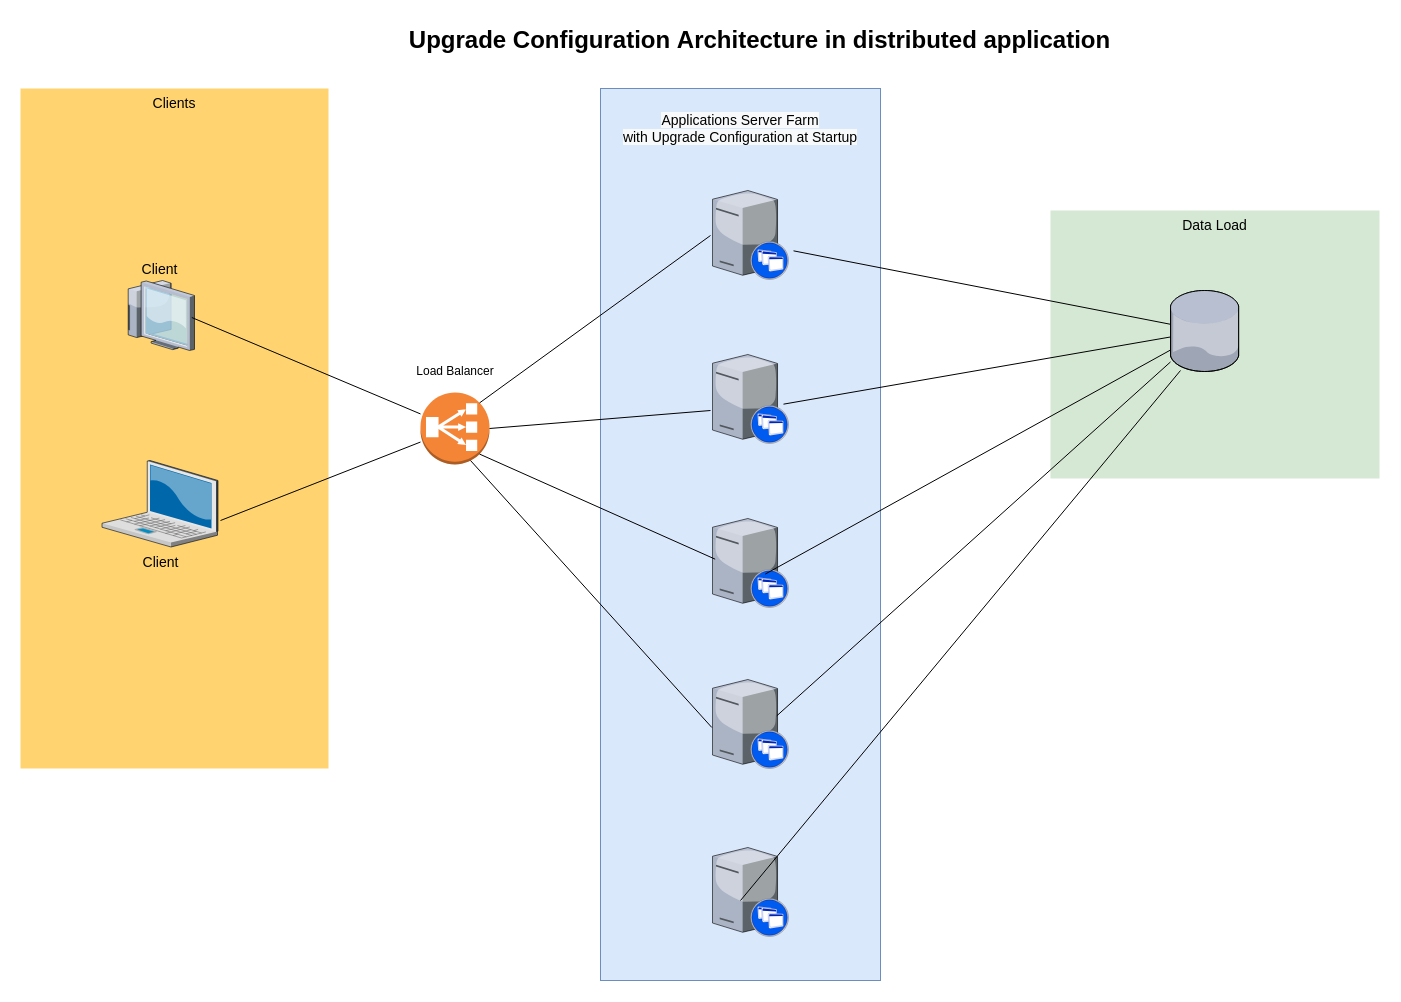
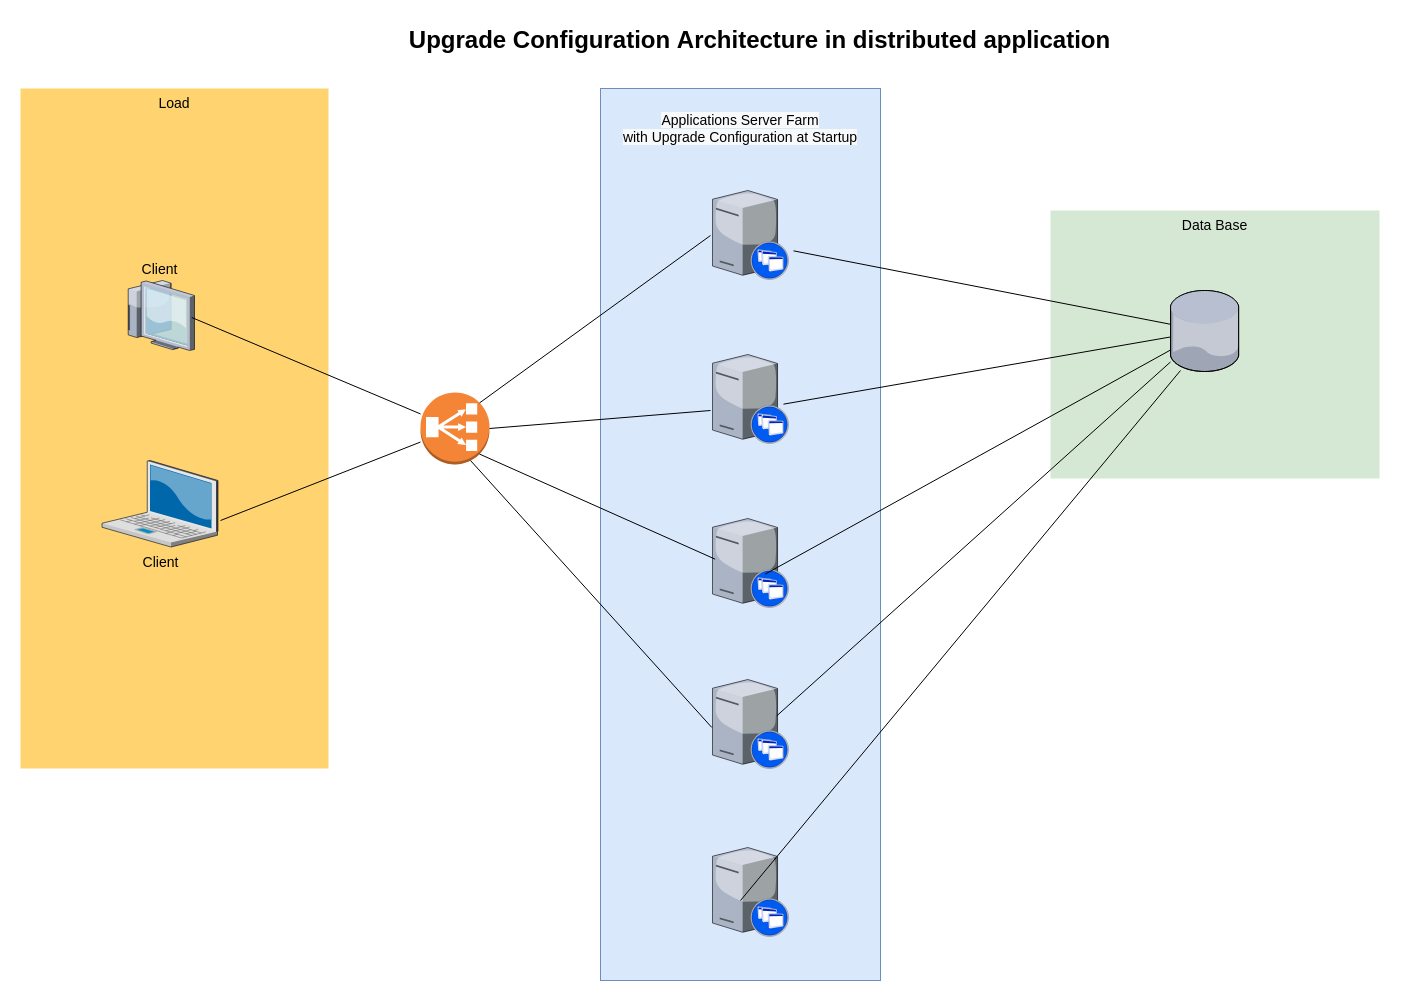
- <mxCell id="4" value="Clients" style="whiteSpace=wrap;html=1;fillColor=#FFD470;gradientColor=none;fontSize=14;strokeColor=none;verticalAlign=top;" parent="1" vertex="1"><mxGeometry x="20" y="88" width="308" height="680" as="geometry" /></mxCell>
+ <mxCell id="4" value="Load" style="whiteSpace=wrap;html=1;fillColor=#FFD470;gradientColor=none;fontSize=14;strokeColor=none;verticalAlign=top;" parent="1" vertex="1"><mxGeometry x="20" y="88" width="308" height="680" as="geometry" /></mxCell>
- <mxCell id="2" value="Data Load" style="whiteSpace=wrap;html=1;fillColor=#d5e8d4;fontSize=14;strokeColor=none;verticalAlign=top;" parent="1" vertex="1"><mxGeometry x="1050" y="210" width="329" height="268" as="geometry" /></mxCell>
+ <mxCell id="2" value="Data Base" style="whiteSpace=wrap;html=1;fillColor=#d5e8d4;fontSize=14;strokeColor=none;verticalAlign=top;" parent="1" vertex="1"><mxGeometry x="1050" y="210" width="329" height="268" as="geometry" /></mxCell>
- <mxCell id="26" value="Load Balancer&lt;br&gt;" style="text;html=1;strokeColor=none;fillColor=none;align=center;verticalAlign=middle;whiteSpace=wrap;rounded=0;" vertex="1" parent="1"><mxGeometry x="409.5" y="350" width="90" height="42" as="geometry" /></mxCell>
